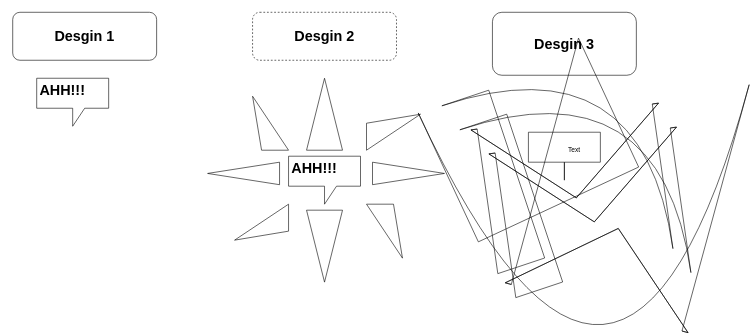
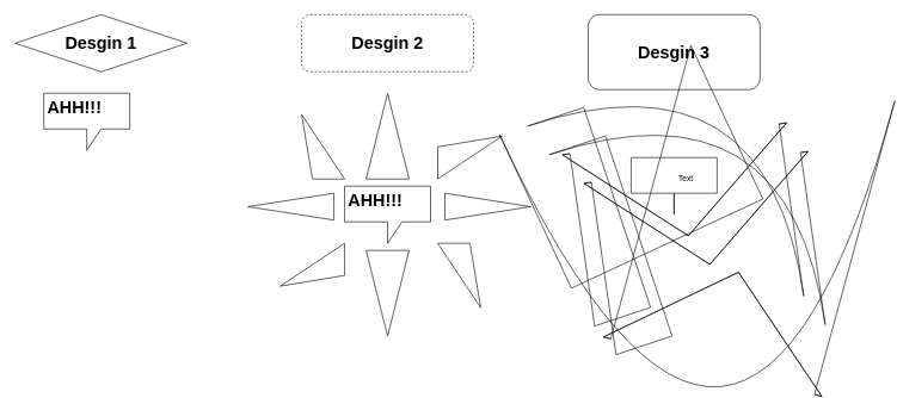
- <mxCell id="3" value="&lt;h1 style=&quot;text-align: left;&quot;&gt;Desgin 1&lt;/h1&gt;" style="rounded=1;whiteSpace=wrap;html=1;" vertex="1" parent="1"><mxGeometry x="20" y="20" width="240" height="80" as="geometry" /></mxCell>
+ <mxCell id="3" value="&lt;h1 style=&quot;text-align: left;&quot;&gt;Desgin 1&lt;/h1&gt;" style="rhombus;whiteSpace=wrap;html=1;" vertex="1" parent="1"><mxGeometry x="20" y="20" width="240" height="80" as="geometry" /></mxCell>
